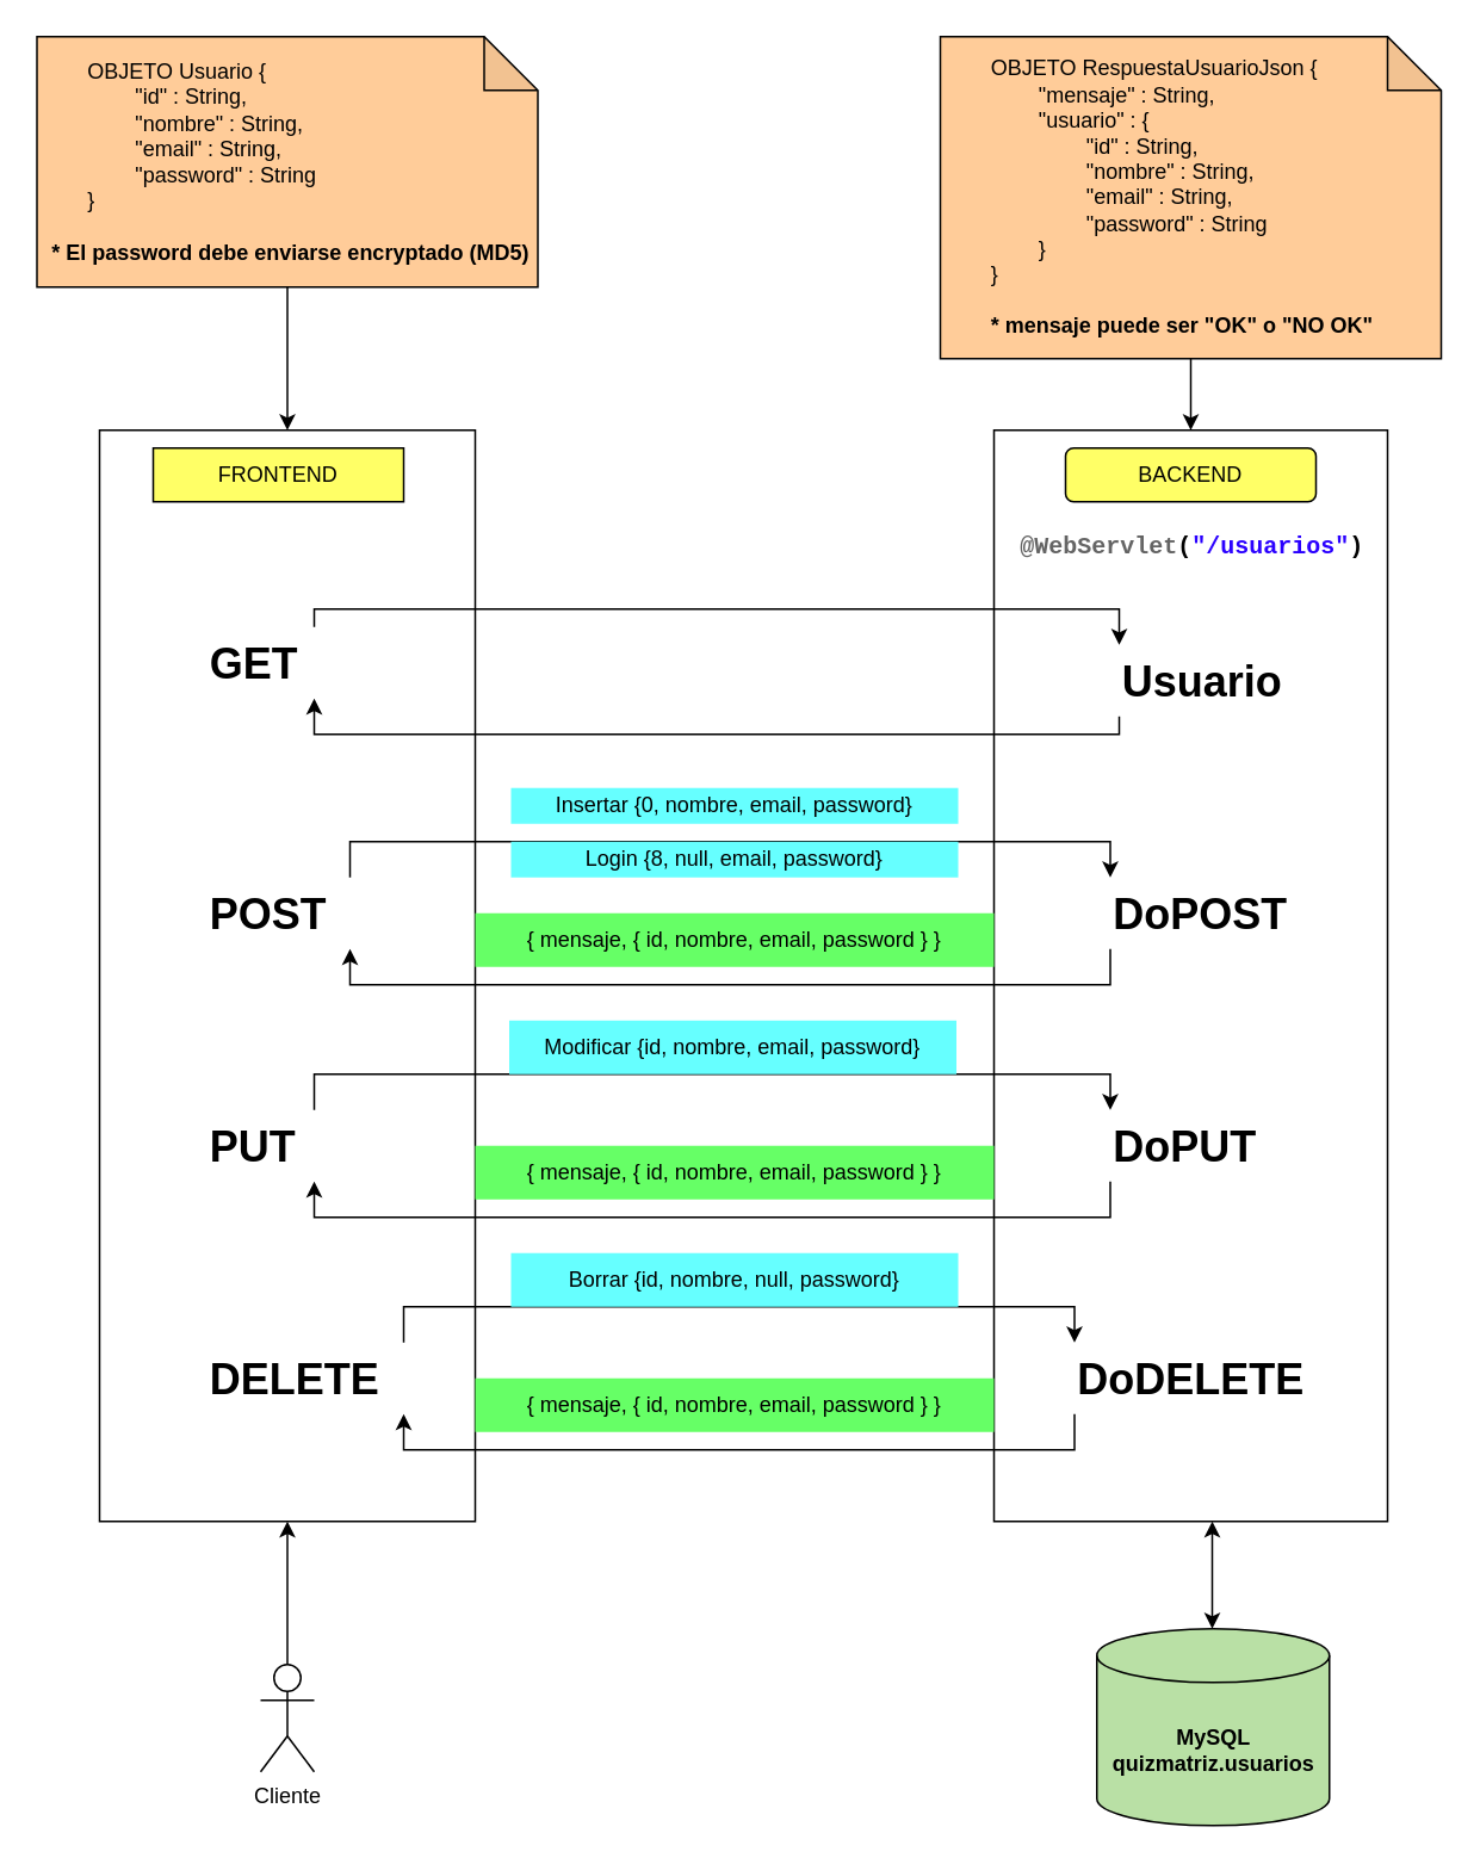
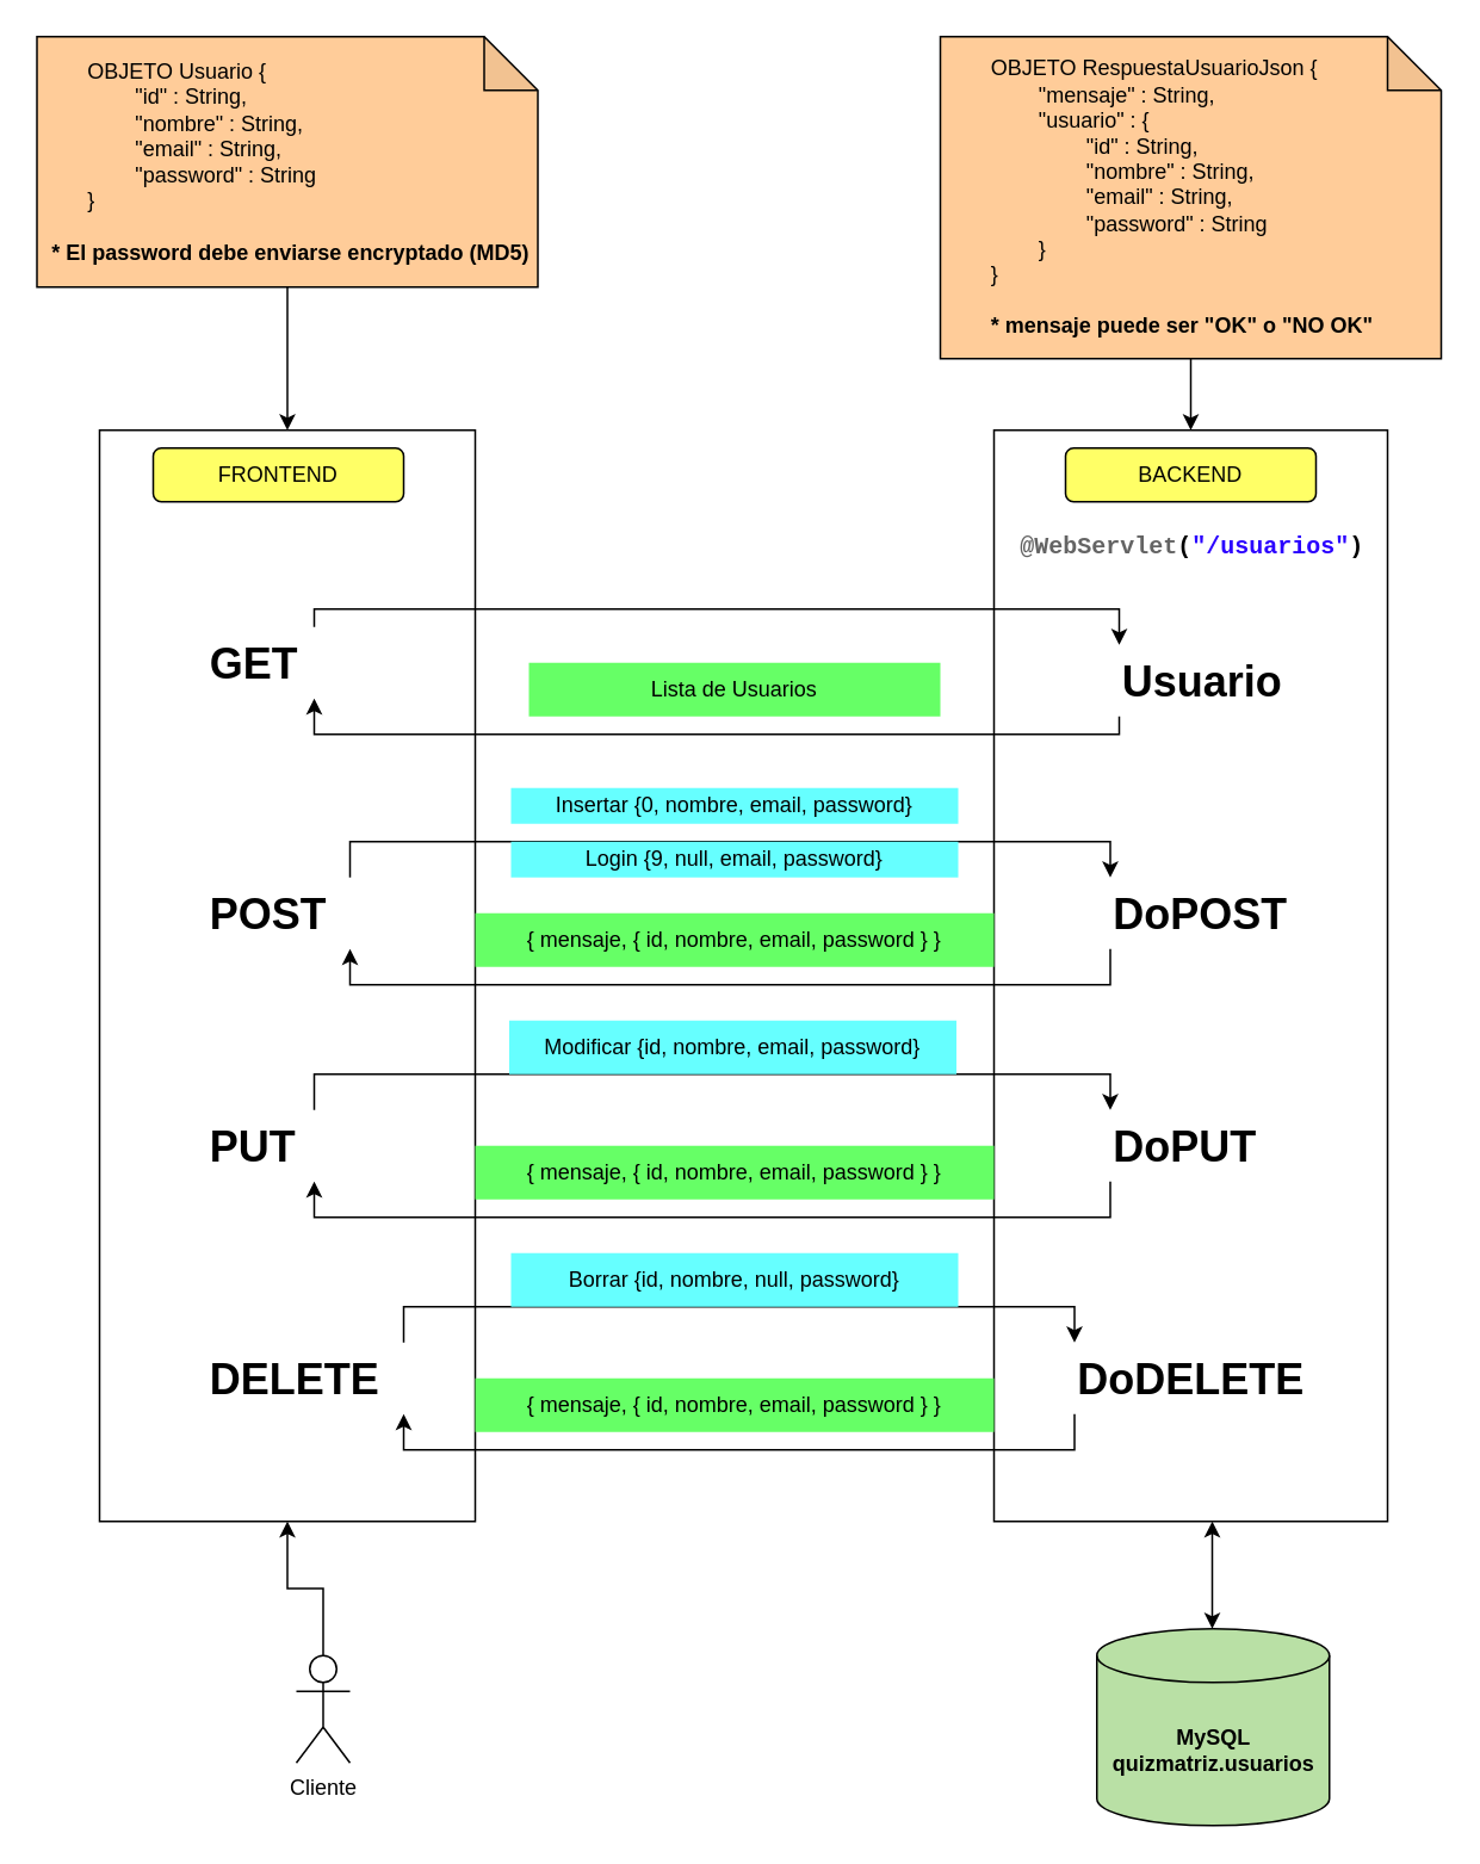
- <mxCell id="8" value="FRONTEND" style="whiteSpace=wrap;html=1;fillColor=#FFFF66;rounded=0;" parent="1" vertex="1"><mxGeometry x="85" y="250" width="140" height="30" as="geometry" /></mxCell>
+ <mxCell id="8" value="FRONTEND" style="rounded=1;whiteSpace=wrap;html=1;fillColor=#FFFF66;" parent="1" vertex="1"><mxGeometry x="85" y="250" width="140" height="30" as="geometry" /></mxCell>
+ <mxCell id="30" value="Lista de Usuarios" style="text;html=1;align=center;verticalAlign=middle;whiteSpace=wrap;rounded=0;fillColor=#66FF66;" parent="1" vertex="1"><mxGeometry x="295" y="370" width="230" height="30" as="geometry" /></mxCell>
- <mxCell id="32" value="Login {8, null, email, password}" style="text;html=1;align=center;verticalAlign=middle;whiteSpace=wrap;rounded=0;fillColor=#66FFFF;" parent="1" vertex="1"><mxGeometry x="285" y="470" width="250" height="20" as="geometry" /></mxCell>
+ <mxCell id="32" value="Login {9, null, email, password}" style="text;html=1;align=center;verticalAlign=middle;whiteSpace=wrap;rounded=0;fillColor=#66FFFF;" parent="1" vertex="1"><mxGeometry x="285" y="470" width="250" height="20" as="geometry" /></mxCell>
- <mxCell id="11" value="Cliente" style="shape=umlActor;verticalLabelPosition=bottom;verticalAlign=top;html=1;outlineConnect=0;" parent="1" vertex="1"><mxGeometry x="145" y="930" width="30" height="60" as="geometry" /></mxCell>
+ <mxCell id="11" value="Cliente" style="shape=umlActor;verticalLabelPosition=bottom;verticalAlign=top;html=1;outlineConnect=0;" parent="1" vertex="1"><mxGeometry x="165" y="925" width="30" height="60" as="geometry" /></mxCell>
